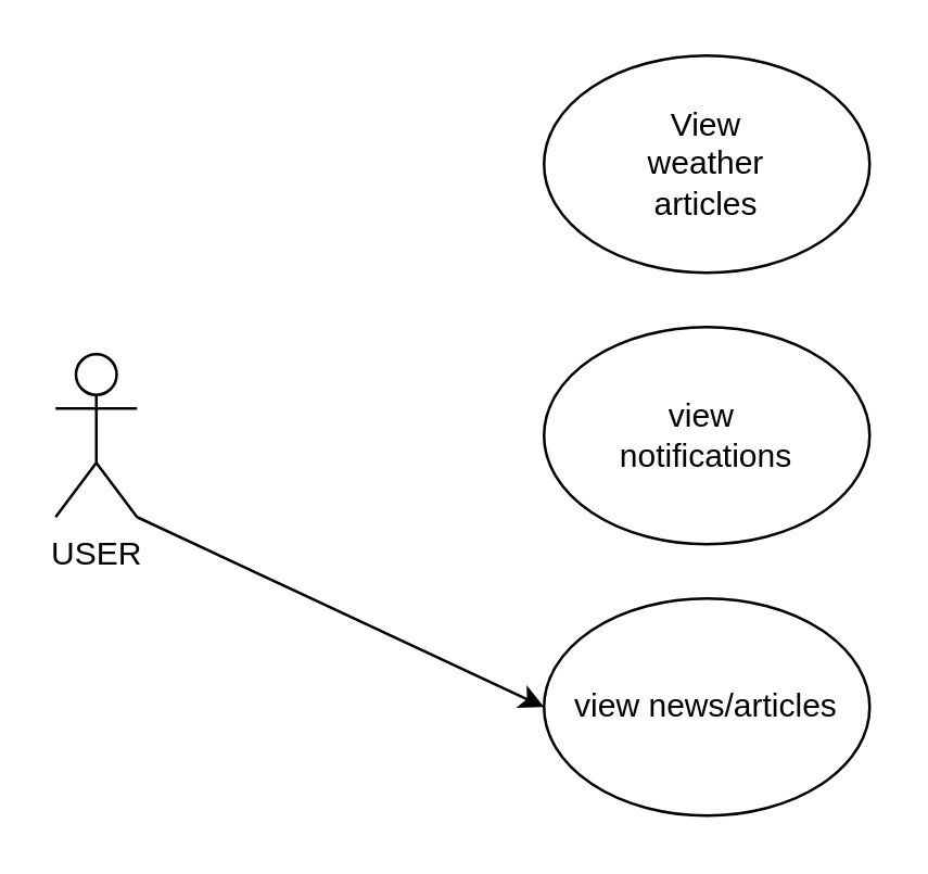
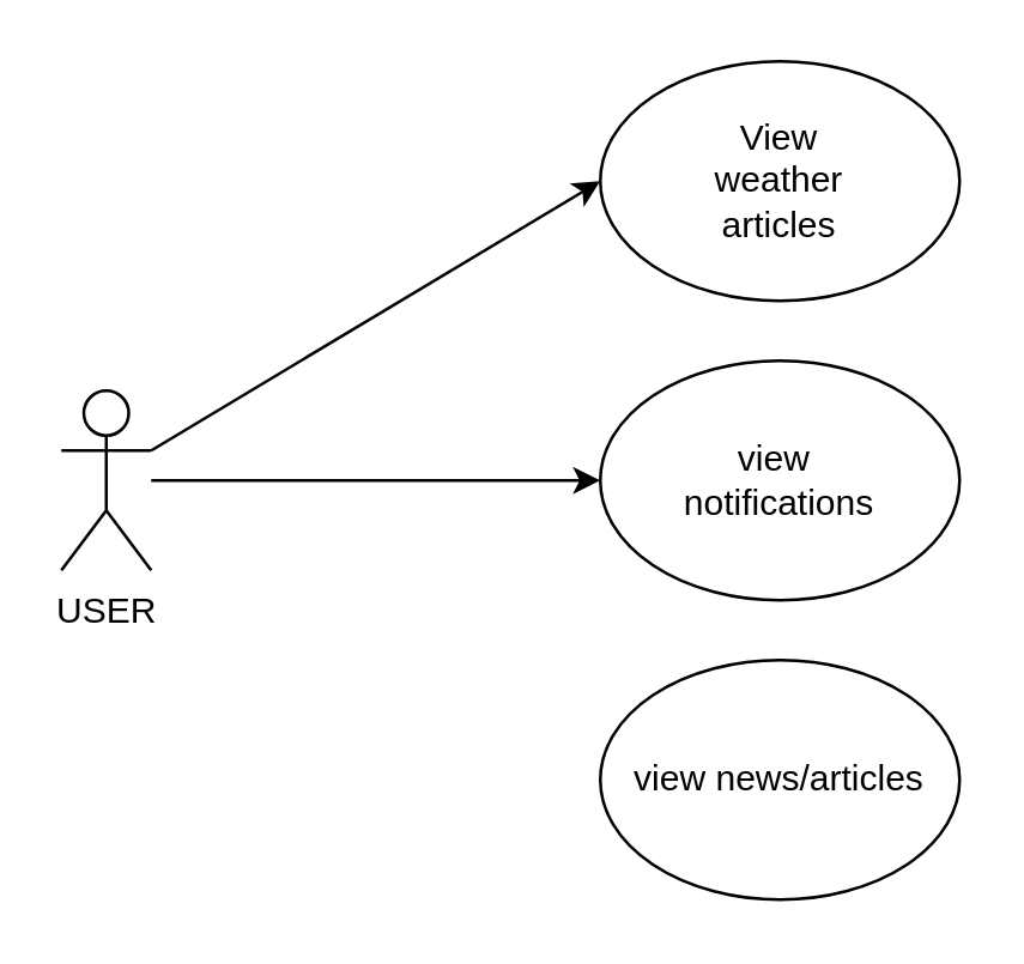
+ <mxCell id="6" value="" style="endArrow=classic;html=1;rounded=0;exitX=1;exitY=0.333;exitDx=0;exitDy=0;exitPerimeter=0;entryX=0;entryY=0.5;entryDx=0;entryDy=0;" edge="1" parent="1" source="3" target="2"><mxGeometry width="50" height="50" relative="1" as="geometry"><mxPoint x="250" y="230" as="sourcePoint" /><mxPoint x="300" y="180" as="targetPoint" /></mxGeometry></mxCell>
+ <mxCell id="7" value="" style="endArrow=classic;html=1;rounded=0;entryX=0;entryY=0.5;entryDx=0;entryDy=0;" edge="1" parent="1" source="3" target="4"><mxGeometry width="50" height="50" relative="1" as="geometry"><mxPoint x="250" y="230" as="sourcePoint" /><mxPoint x="300" y="180" as="targetPoint" /></mxGeometry></mxCell>
- <mxCell id="8" value="" style="endArrow=classic;html=1;rounded=0;exitX=1;exitY=1;exitDx=0;exitDy=0;exitPerimeter=0;entryX=0;entryY=0.5;entryDx=0;entryDy=0;" edge="1" parent="1" source="3" target="5"><mxGeometry width="50" height="50" relative="1" as="geometry"><mxPoint x="250" y="230" as="sourcePoint" /><mxPoint x="300" y="180" as="targetPoint" /></mxGeometry></mxCell>
